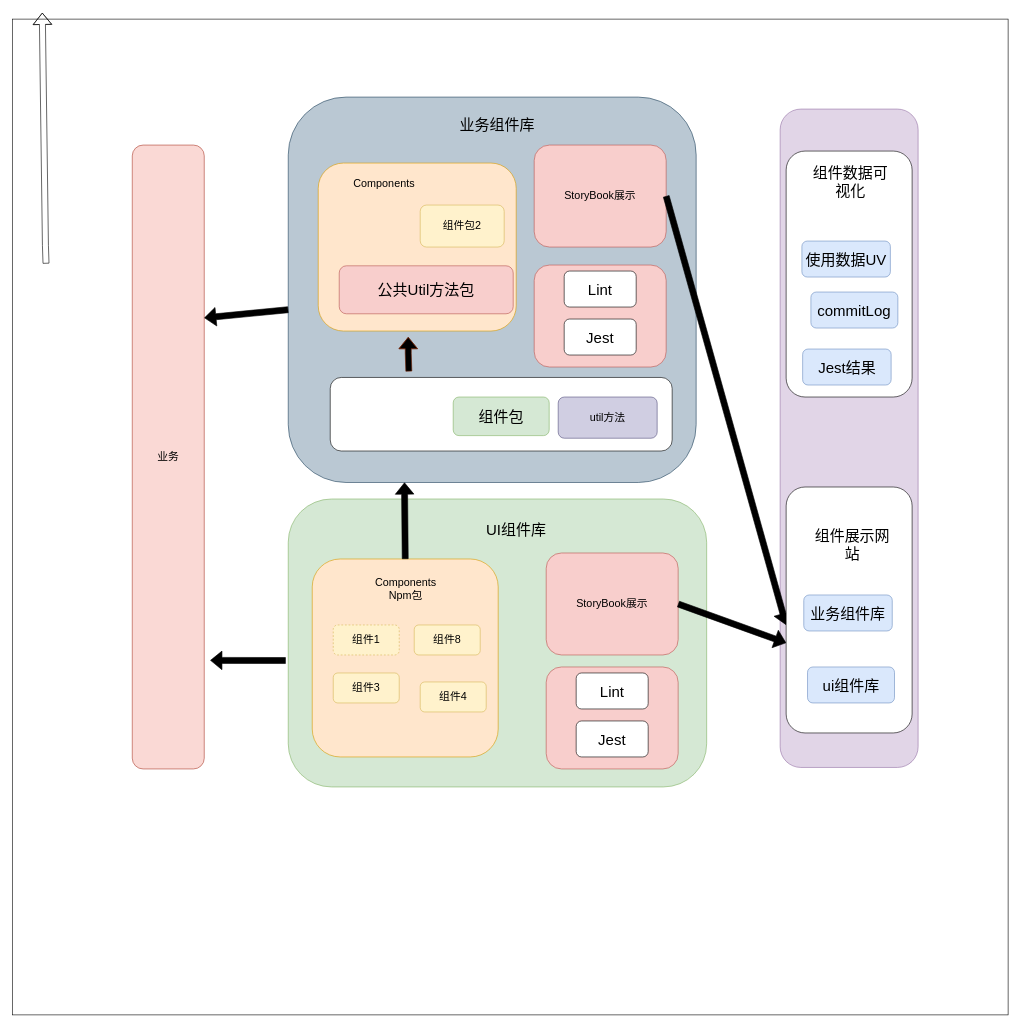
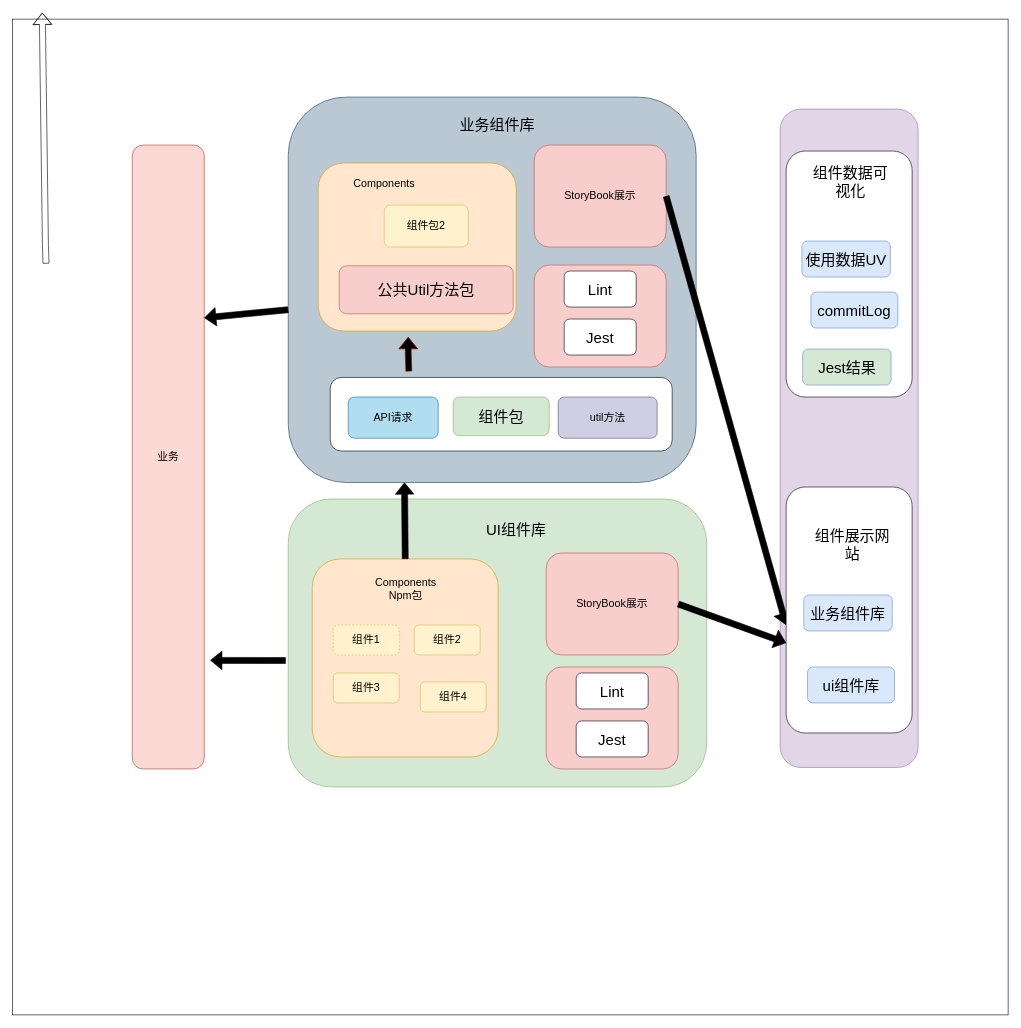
- <mxCell id="22" value="组件包2" style="rounded=1;whiteSpace=wrap;html=1;fontSize=18;fillColor=#fff2cc;strokeColor=#d6b656;" vertex="1" parent="1"><mxGeometry x="700" y="341" width="140" height="70" as="geometry" /></mxCell>
+ <mxCell id="22" value="组件包2" style="rounded=1;whiteSpace=wrap;html=1;fontSize=18;fillColor=#fff2cc;strokeColor=#d6b656;" vertex="1" parent="1"><mxGeometry x="640" y="341" width="140" height="70" as="geometry" /></mxCell>
- <mxCell id="46" value="Jest结果" style="rounded=1;whiteSpace=wrap;html=1;fontSize=25;fillColor=#dae8fc;strokeColor=#6c8ebf;" vertex="1" parent="1"><mxGeometry x="1337.5" y="581" width="147.5" height="60" as="geometry" /></mxCell>
+ <mxCell id="46" value="Jest结果" style="rounded=1;whiteSpace=wrap;html=1;fontSize=25;fillColor=#d5e8d4;strokeColor=#6c8ebf;" vertex="1" parent="1"><mxGeometry x="1337.5" y="581" width="147.5" height="60" as="geometry" /></mxCell>
+ <mxCell id="8" value="API请求" style="rounded=1;whiteSpace=wrap;html=1;fontSize=18;fillColor=#b1ddf0;strokeColor=#10739e;" vertex="1" parent="1"><mxGeometry x="580" y="661" width="150" height="68.68" as="geometry" /></mxCell>
- <mxCell id="16" value="组件8" style="rounded=1;whiteSpace=wrap;html=1;fontSize=18;fillColor=#fff2cc;strokeColor=#d6b656;" vertex="1" parent="1"><mxGeometry x="690" y="1041" width="110" height="50" as="geometry" /></mxCell>
+ <mxCell id="16" value="组件2" style="rounded=1;whiteSpace=wrap;html=1;fontSize=18;fillColor=#fff2cc;strokeColor=#d6b656;" vertex="1" parent="1"><mxGeometry x="690" y="1041" width="110" height="50" as="geometry" /></mxCell>
